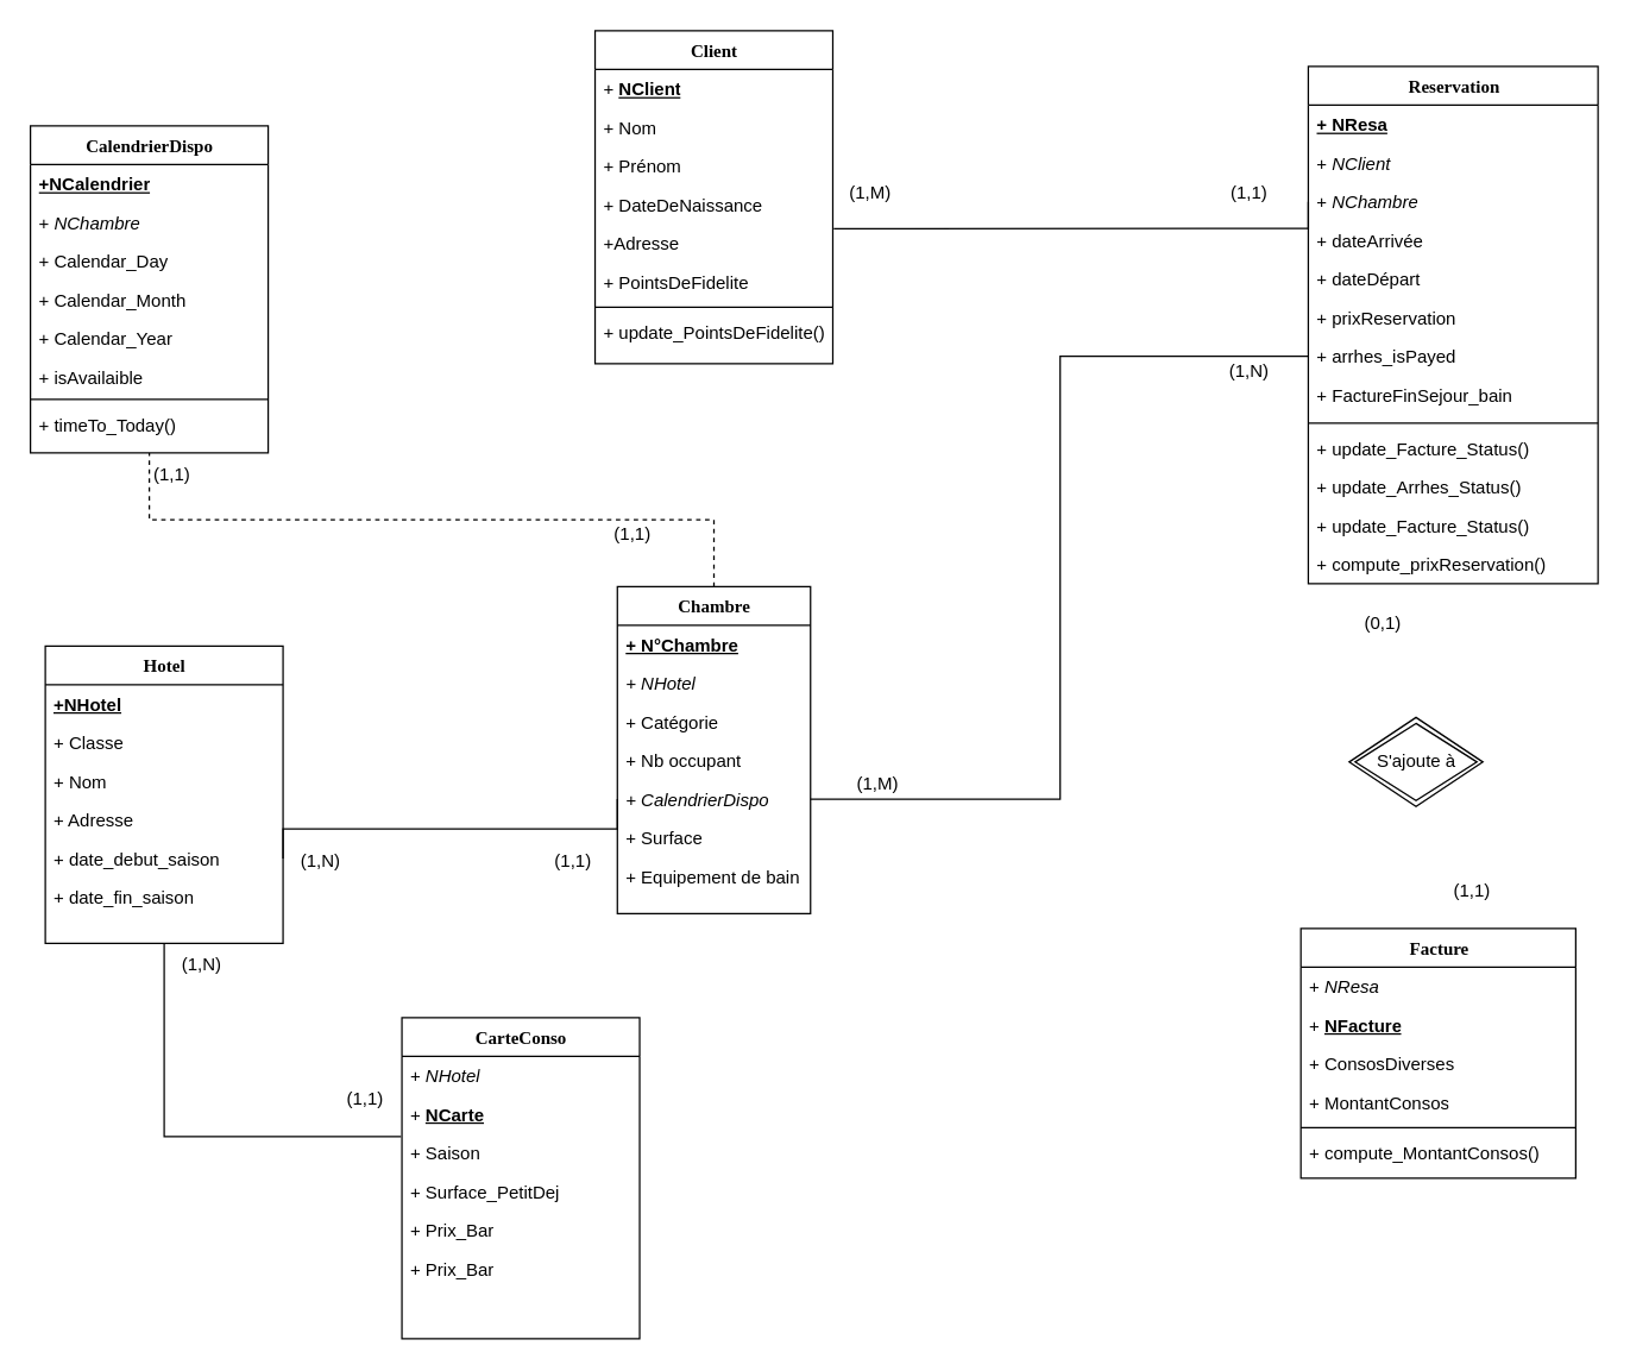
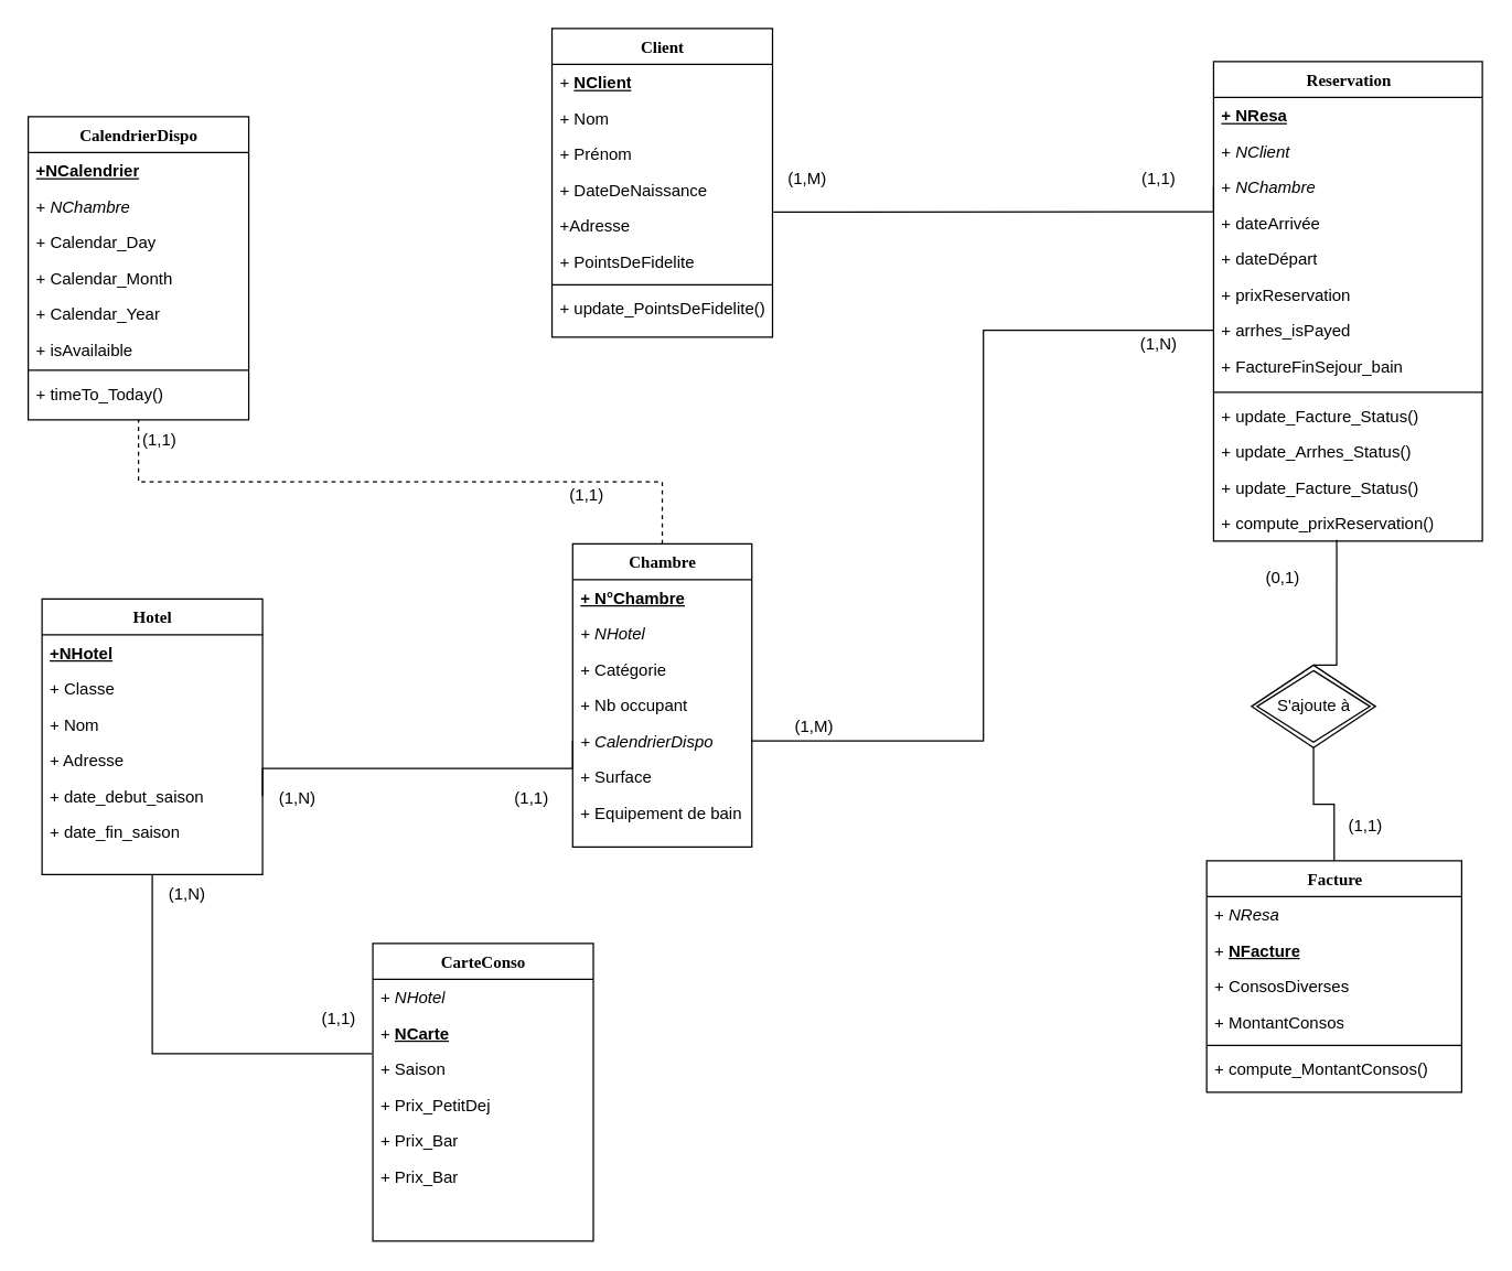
+ <mxCell id="84" style="edgeStyle=orthogonalEdgeStyle;rounded=0;orthogonalLoop=1;jettySize=auto;html=1;exitX=0.5;exitY=0;exitDx=0;exitDy=0;entryX=0.458;entryY=0.962;entryDx=0;entryDy=0;entryPerimeter=0;endArrow=none;endFill=0;" edge="1" parent="1" source="81" target="49"><mxGeometry relative="1" as="geometry"><Array as="points"><mxPoint x="969" y="482" /></Array></mxGeometry></mxCell>
+ <mxCell id="80" style="edgeStyle=orthogonalEdgeStyle;rounded=0;orthogonalLoop=1;jettySize=auto;html=1;exitX=0.5;exitY=1;exitDx=0;exitDy=0;entryX=0.5;entryY=0;entryDx=0;entryDy=0;endArrow=none;endFill=0;" edge="1" parent="1" source="81" target="50"><mxGeometry relative="1" as="geometry" /></mxCell>
- <mxCell id="61" value="+ Surface_PetitDej" style="text;html=1;strokeColor=none;fillColor=none;align=left;verticalAlign=top;spacingLeft=4;spacingRight=4;whiteSpace=wrap;overflow=hidden;rotatable=0;points=[[0,0.5],[1,0.5]];portConstraint=eastwest;" parent="57" vertex="1"><mxGeometry y="104" width="160" height="26" as="geometry" /></mxCell>
+ <mxCell id="61" value="+ Prix_PetitDej" style="text;html=1;strokeColor=none;fillColor=none;align=left;verticalAlign=top;spacingLeft=4;spacingRight=4;whiteSpace=wrap;overflow=hidden;rotatable=0;points=[[0,0.5],[1,0.5]];portConstraint=eastwest;" parent="57" vertex="1"><mxGeometry y="104" width="160" height="26" as="geometry" /></mxCell>
